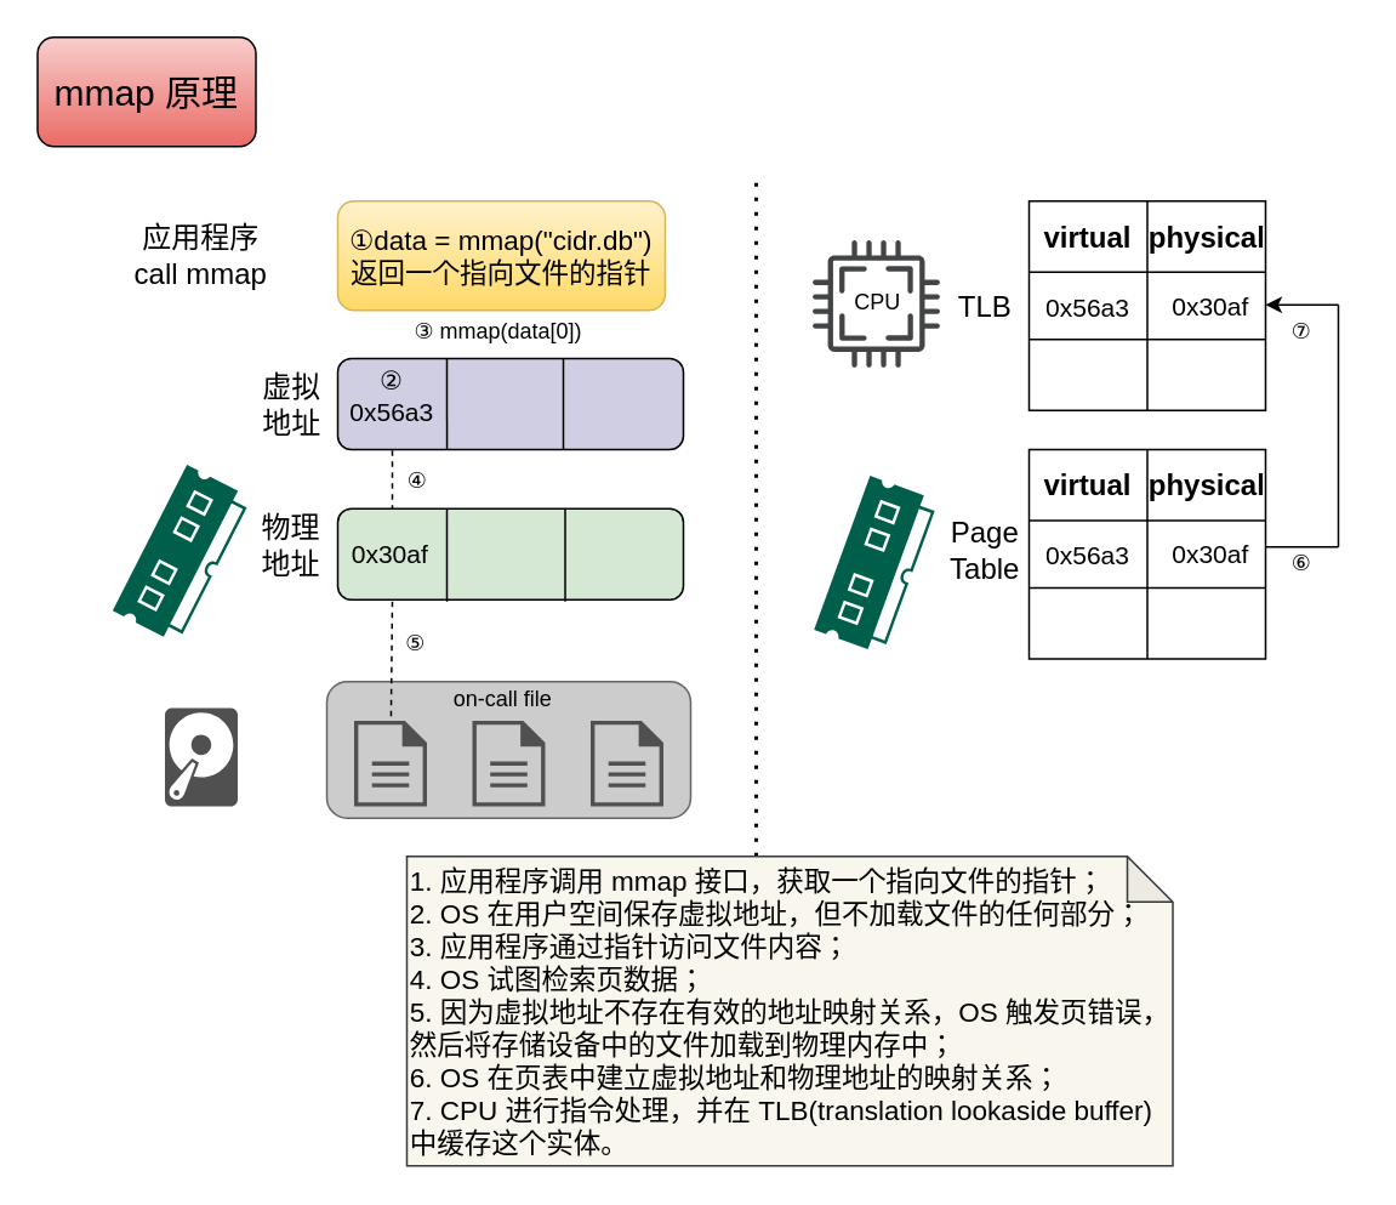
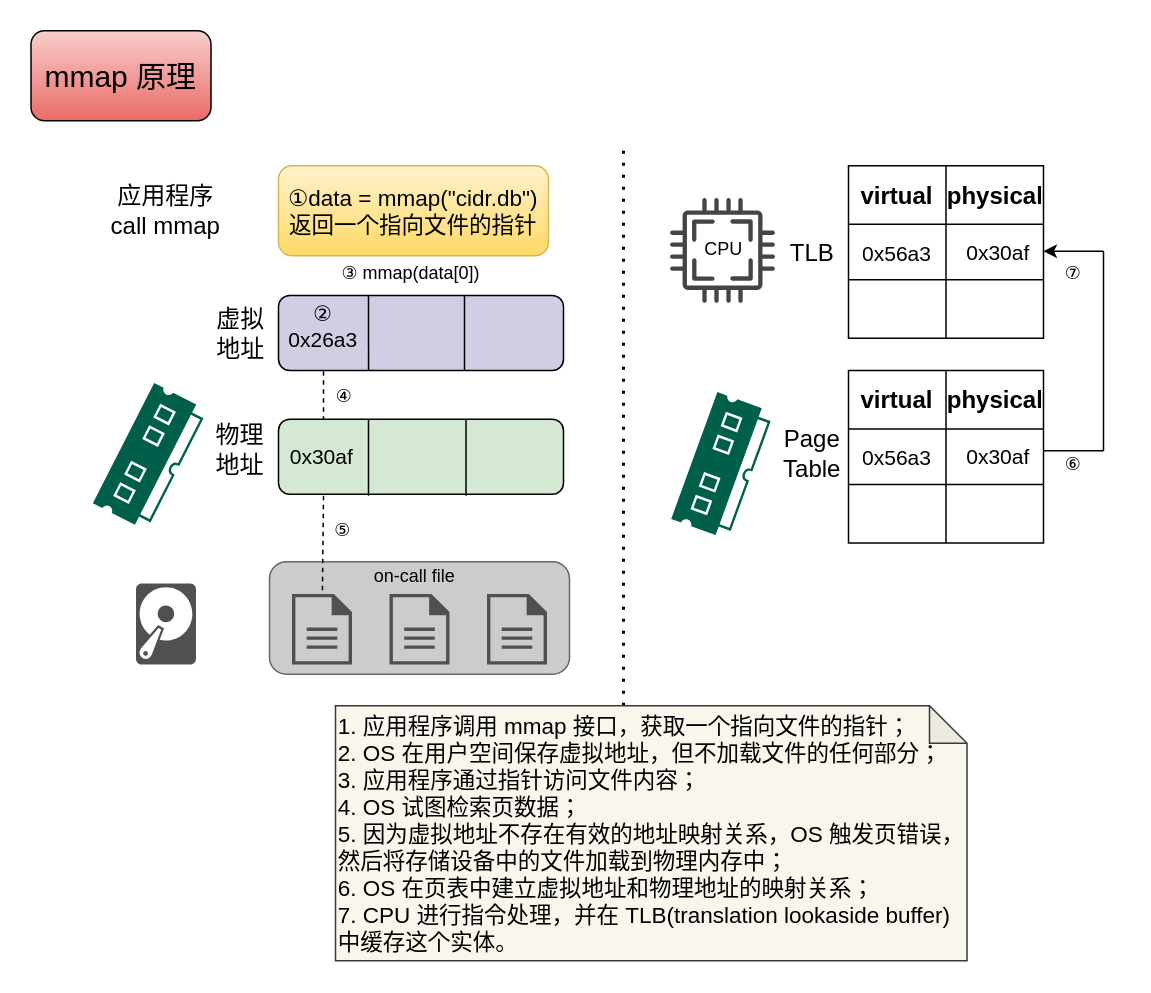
- <mxCell id="9" value="&lt;font style=&quot;font-size: 14px;&quot;&gt;②&lt;/font&gt;&lt;div&gt;&lt;font style=&quot;font-size: 14px;&quot;&gt;0x56a3&lt;/font&gt;&lt;/div&gt;" style="text;html=1;align=center;verticalAlign=middle;whiteSpace=wrap;rounded=0;" vertex="1" parent="1"><mxGeometry x="185" y="201.5" width="60" height="30" as="geometry" /></mxCell>
+ <mxCell id="9" value="&lt;font style=&quot;font-size: 14px;&quot;&gt;②&lt;/font&gt;&lt;div&gt;&lt;font style=&quot;font-size: 14px;&quot;&gt;0x26a3&lt;/font&gt;&lt;/div&gt;" style="text;html=1;align=center;verticalAlign=middle;whiteSpace=wrap;rounded=0;" vertex="1" parent="1"><mxGeometry x="185" y="201.5" width="60" height="30" as="geometry" /></mxCell>
